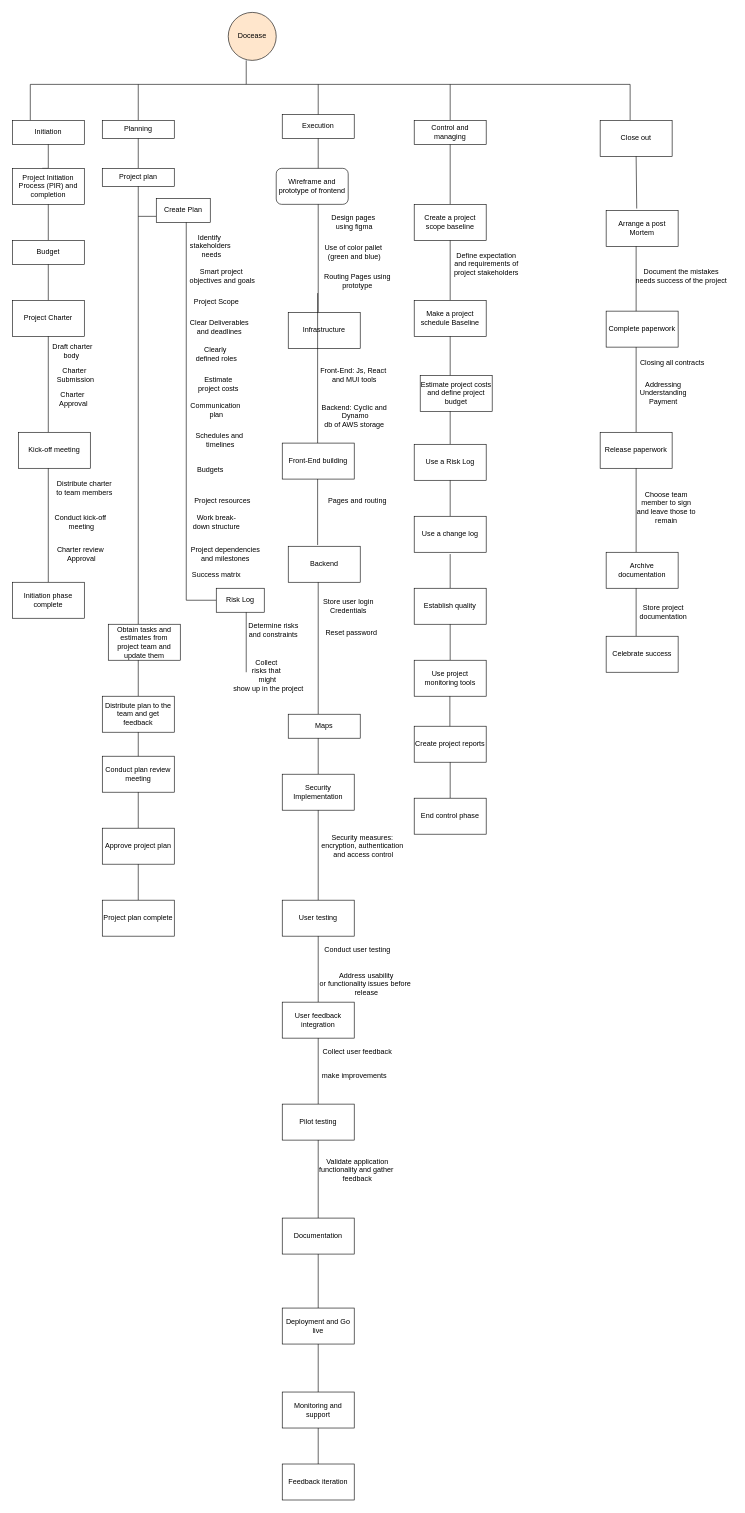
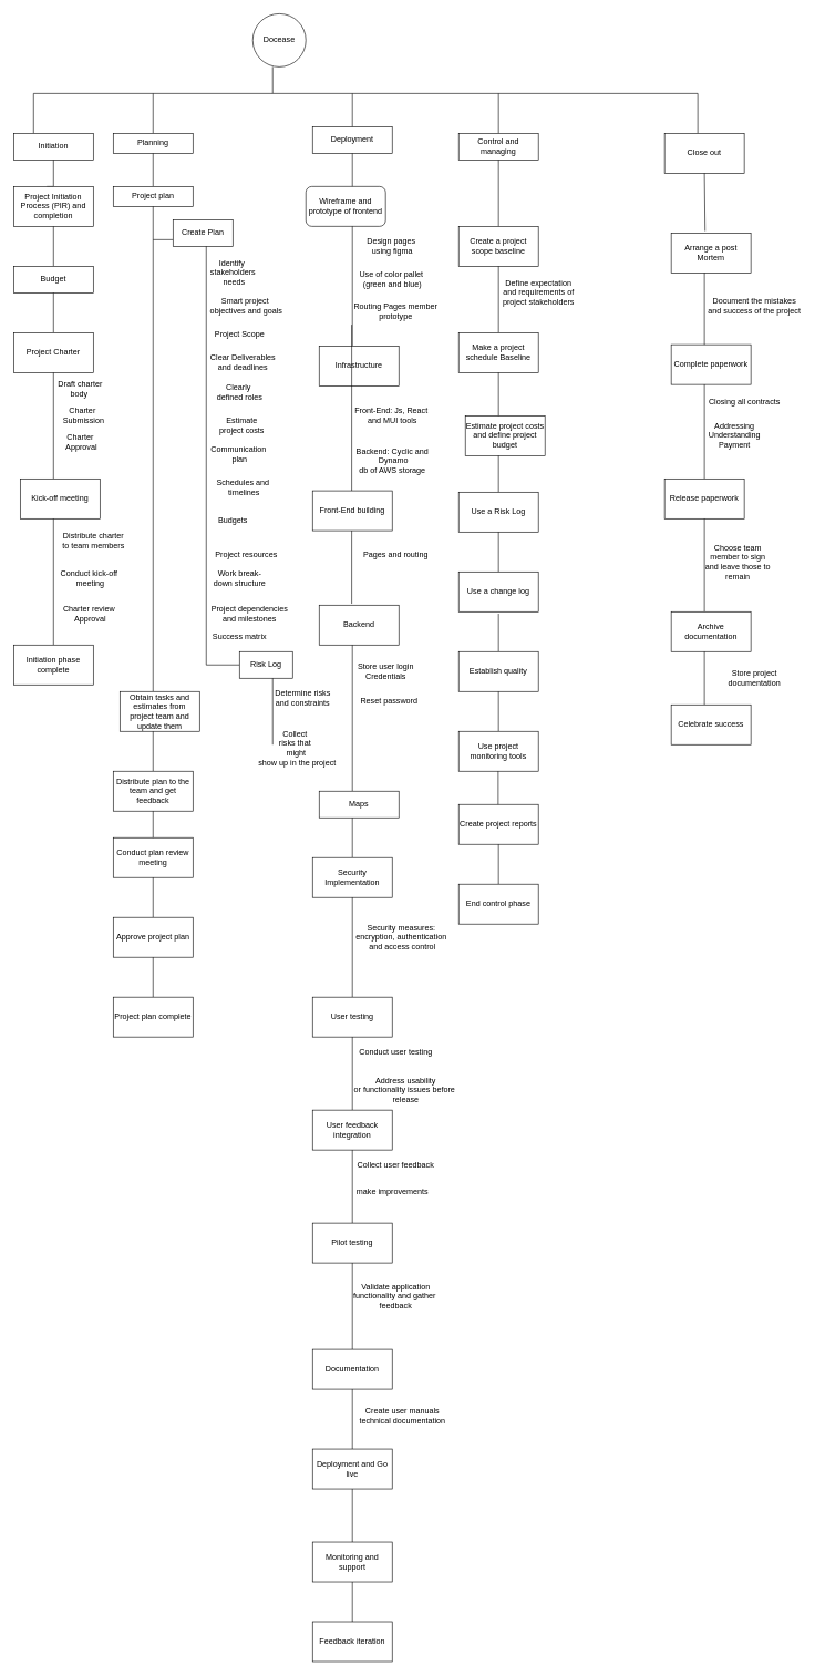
- <mxCell id="2" value="Docease" style="ellipse;whiteSpace=wrap;html=1;aspect=fixed;fillColor=#ffe6cc;" vertex="1" parent="1"><mxGeometry x="380" y="20" width="80" height="80" as="geometry" /></mxCell>
+ <mxCell id="2" value="Docease" style="ellipse;whiteSpace=wrap;html=1;aspect=fixed;" vertex="1" parent="1"><mxGeometry x="380" y="20" width="80" height="80" as="geometry" /></mxCell>
- <mxCell id="59" value="Execution " style="rounded=0;whiteSpace=wrap;html=1;" vertex="1" parent="1"><mxGeometry x="470" y="190" width="120" height="40" as="geometry" /></mxCell>
+ <mxCell id="59" value="Deployment " style="rounded=0;whiteSpace=wrap;html=1;" vertex="1" parent="1"><mxGeometry x="470" y="190" width="120" height="40" as="geometry" /></mxCell>
- <mxCell id="127" value="&lt;div&gt;Document the mistakes &lt;br&gt;&lt;/div&gt;&lt;div&gt;needs success of the project &lt;br&gt;&lt;/div&gt;" style="text;html=1;align=center;verticalAlign=middle;resizable=0;points=[];autosize=1;strokeColor=none;fillColor=none;" vertex="1" parent="1"><mxGeometry x="1050" y="440" width="170" height="40" as="geometry" /></mxCell>
+ <mxCell id="127" value="&lt;div&gt;Document the mistakes &lt;br&gt;&lt;/div&gt;&lt;div&gt;and success of the project &lt;br&gt;&lt;/div&gt;" style="text;html=1;align=center;verticalAlign=middle;resizable=0;points=[];autosize=1;strokeColor=none;fillColor=none;" vertex="1" parent="1"><mxGeometry x="1050" y="440" width="170" height="40" as="geometry" /></mxCell>
- <mxCell id="64" value="&lt;div&gt;Routing Pages using &lt;br&gt;&lt;/div&gt;&lt;div&gt;prototype&lt;br&gt;&lt;/div&gt;" style="text;html=1;align=center;verticalAlign=middle;resizable=0;points=[];autosize=1;strokeColor=none;fillColor=none;" vertex="1" parent="1"><mxGeometry x="525" y="448" width="140" height="40" as="geometry" /></mxCell>
+ <mxCell id="64" value="&lt;div&gt;Routing Pages member &lt;br&gt;&lt;/div&gt;&lt;div&gt;prototype&lt;br&gt;&lt;/div&gt;" style="text;html=1;align=center;verticalAlign=middle;resizable=0;points=[];autosize=1;strokeColor=none;fillColor=none;" vertex="1" parent="1"><mxGeometry x="525" y="448" width="140" height="40" as="geometry" /></mxCell>
- <mxCell id="138" value="&lt;div&gt;Store project &lt;br&gt;&lt;/div&gt;&lt;div&gt;documentation &lt;br&gt;&lt;/div&gt;" style="text;html=1;align=center;verticalAlign=middle;resizable=0;points=[];autosize=1;strokeColor=none;fillColor=none;" vertex="1" parent="1"><mxGeometry x="1050" y="1000" width="110" height="40" as="geometry" /></mxCell>
+ <mxCell id="138" value="&lt;div&gt;Store project &lt;br&gt;&lt;/div&gt;&lt;div&gt;documentation &lt;br&gt;&lt;/div&gt;" style="text;html=1;align=center;verticalAlign=middle;resizable=0;points=[];autosize=1;strokeColor=none;fillColor=none;" vertex="1" parent="1"><mxGeometry x="1080" y="1000" width="110" height="40" as="geometry" /></mxCell>
+ <mxCell id="100" value="&lt;div&gt;Create user manuals&lt;/div&gt;&lt;div&gt;technical documentation &lt;br&gt;&lt;/div&gt;" style="text;html=1;align=center;verticalAlign=middle;resizable=0;points=[];autosize=1;strokeColor=none;fillColor=none;" vertex="1" parent="1"><mxGeometry x="525" y="2110" width="160" height="40" as="geometry" /></mxCell>
